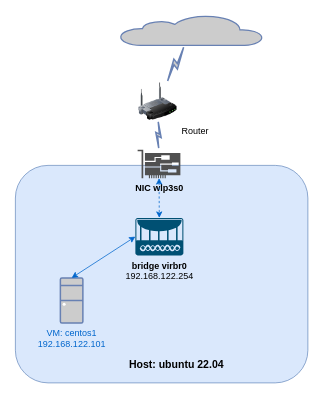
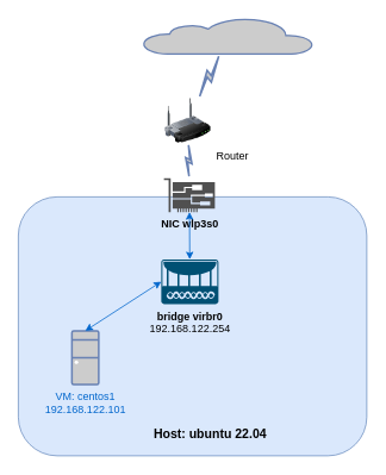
- <mxCell id="11" value="" style="endArrow=classic;startArrow=classic;html=1;rounded=0;strokeColor=#0066CC;dashed=1;" edge="1" parent="1" source="5" target="6"><mxGeometry width="50" height="50" relative="1" as="geometry"><mxPoint x="105" y="380" as="sourcePoint" /><mxPoint x="196" y="325" as="targetPoint" /></mxGeometry></mxCell>
+ <mxCell id="11" value="" style="endArrow=classic;startArrow=classic;html=1;rounded=0;strokeColor=#0066CC;" edge="1" parent="1" source="5" target="6"><mxGeometry width="50" height="50" relative="1" as="geometry"><mxPoint x="105" y="380" as="sourcePoint" /><mxPoint x="196" y="325" as="targetPoint" /></mxGeometry></mxCell>
